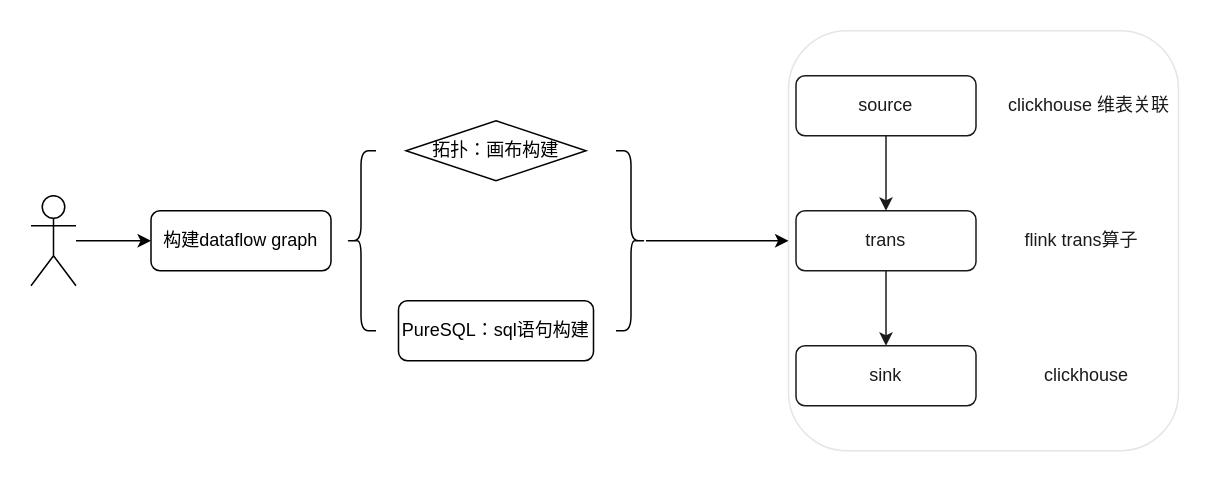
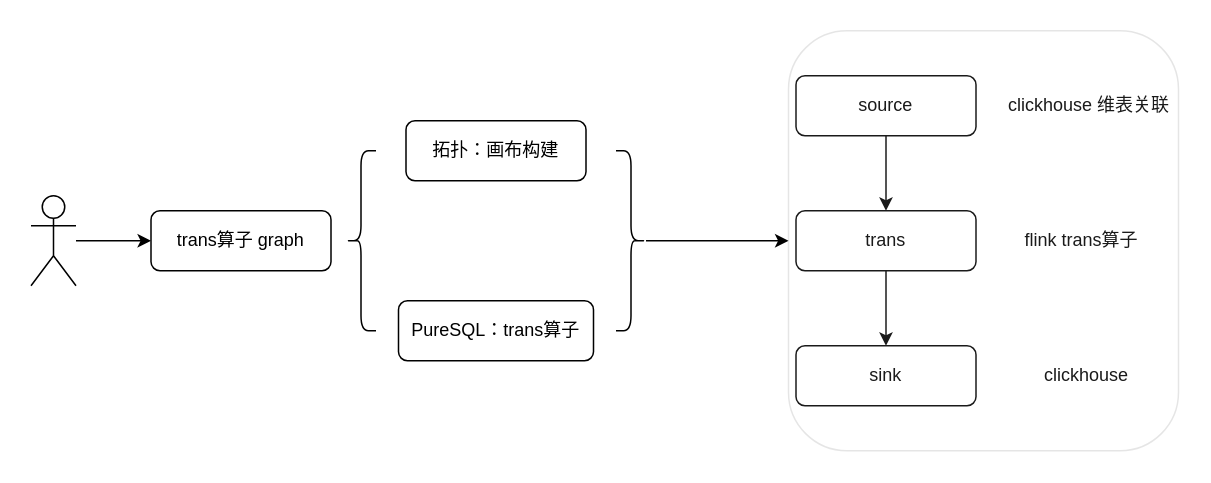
- <mxCell id="14" value="拓扑：画布构建" style="rhombus;whiteSpace=wrap;html=1;" parent="1" vertex="1"><mxGeometry x="270" y="80" width="120" height="40" as="geometry" /></mxCell>
+ <mxCell id="14" value="拓扑：画布构建" style="rounded=1;whiteSpace=wrap;html=1;" parent="1" vertex="1"><mxGeometry x="270" y="80" width="120" height="40" as="geometry" /></mxCell>
- <mxCell id="10" value="构建dataflow graph" style="rounded=1;whiteSpace=wrap;html=1;" parent="1" vertex="1"><mxGeometry x="100" y="140" width="120" height="40" as="geometry" /></mxCell>
+ <mxCell id="10" value="trans算子 graph" style="rounded=1;whiteSpace=wrap;html=1;" parent="1" vertex="1"><mxGeometry x="100" y="140" width="120" height="40" as="geometry" /></mxCell>
- <mxCell id="15" value="PureSQL：sql语句构建" style="rounded=1;whiteSpace=wrap;html=1;" parent="1" vertex="1"><mxGeometry x="265" y="200" width="130" height="40" as="geometry" /></mxCell>
+ <mxCell id="15" value="PureSQL：trans算子" style="rounded=1;whiteSpace=wrap;html=1;" parent="1" vertex="1"><mxGeometry x="265" y="200" width="130" height="40" as="geometry" /></mxCell>
